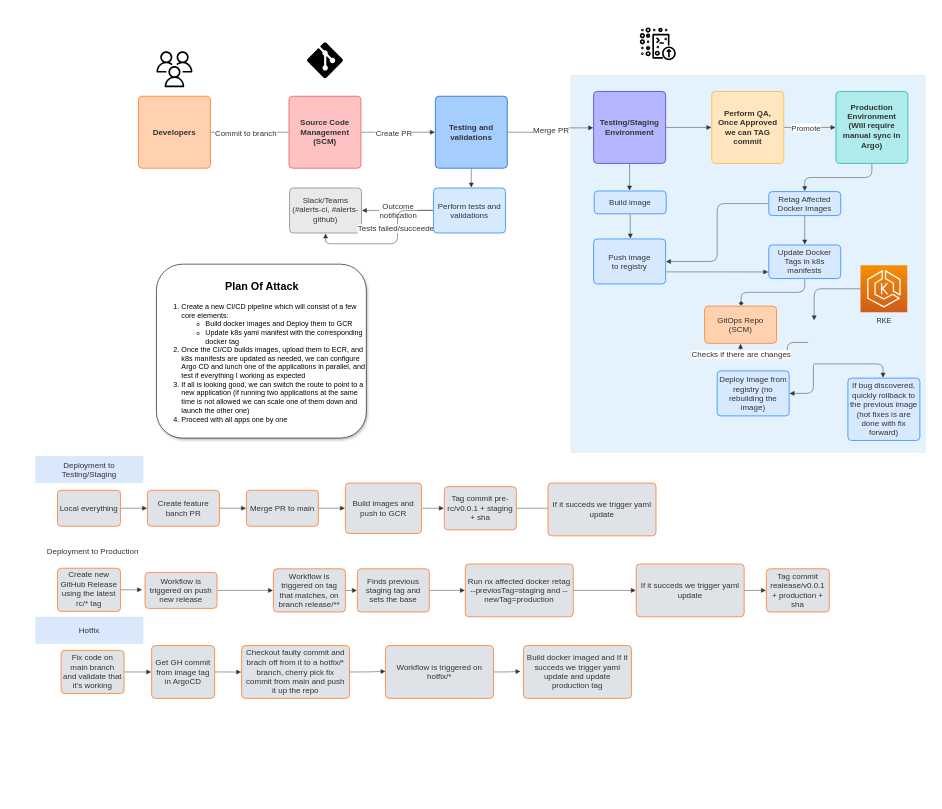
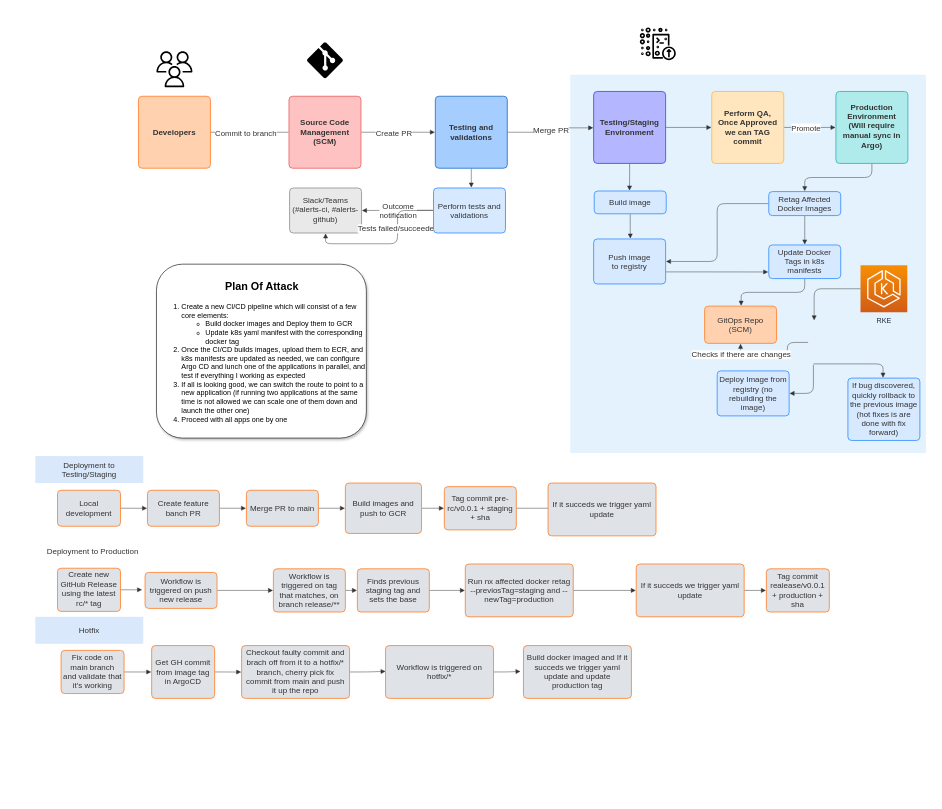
- <mxCell id="47" value="" style="html=1;jettySize=18;whiteSpace=wrap;fontSize=13;strokeColor=#333333;strokeOpacity=100;strokeWidth=0.8;rounded=1;arcSize=24;edgeStyle=orthogonalEdgeStyle;startArrow=none;endArrow=diamond;endFill=1;exitX=0.5;exitY=1.014;exitPerimeter=0;entryX=0.508;entryY=-0.012;entryPerimeter=0;lucidId=v3H48VI-.thT;" edge="1" parent="23" source="40" target="26"><mxGeometry width="100" height="100" relative="1" as="geometry"><Array as="points" /></mxGeometry></mxCell>
+ <mxCell id="47" value="" style="html=1;jettySize=18;whiteSpace=wrap;fontSize=13;strokeColor=#333333;strokeOpacity=100;strokeWidth=0.8;rounded=1;arcSize=24;edgeStyle=orthogonalEdgeStyle;startArrow=none;endArrow=block;endFill=1;exitX=0.5;exitY=1.014;exitPerimeter=0;entryX=0.508;entryY=-0.012;entryPerimeter=0;lucidId=v3H48VI-.thT;" edge="1" parent="23" source="40" target="26"><mxGeometry width="100" height="100" relative="1" as="geometry"><Array as="points" /></mxGeometry></mxCell>
- <mxCell id="72" value="Local everything" style="html=1;overflow=block;blockSpacing=1;whiteSpace=wrap;fontSize=13.3;fontColor=#333333;align=center;spacing=3.8;strokeColor=#ff8839;strokeOpacity=100;fillOpacity=100;rounded=1;absoluteArcSize=1;arcSize=12;fillColor=#dfe3e8;strokeWidth=1.5;lucidId=YHr9lipsa19~;" vertex="1" parent="70"><mxGeometry x="45" y="57" width="105" height="60" as="geometry" /></mxCell>
+ <mxCell id="72" value="Local development" style="html=1;overflow=block;blockSpacing=1;whiteSpace=wrap;fontSize=13.3;fontColor=#333333;align=center;spacing=3.8;strokeColor=#ff8839;strokeOpacity=100;fillOpacity=100;rounded=1;absoluteArcSize=1;arcSize=12;fillColor=#dfe3e8;strokeWidth=1.5;lucidId=YHr9lipsa19~;" vertex="1" parent="70"><mxGeometry x="45" y="57" width="105" height="60" as="geometry" /></mxCell>
